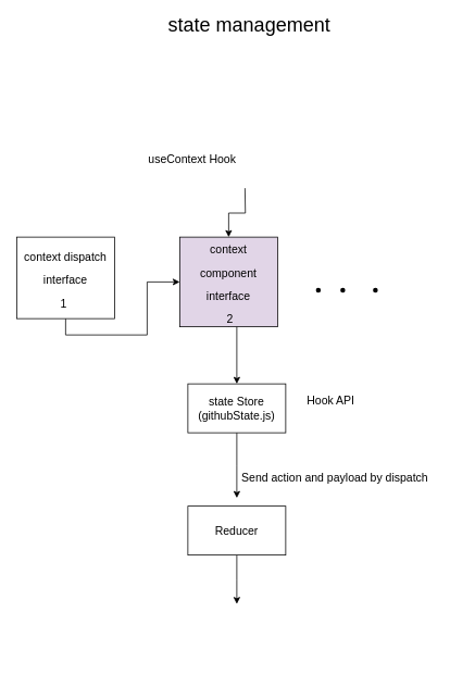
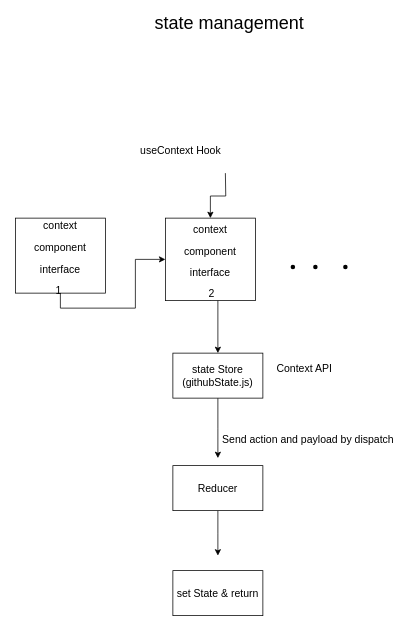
- <mxCell id="5" value="useContext Hook" style="text;html=1;align=center;verticalAlign=middle;resizable=0;points=[];autosize=1;strokeColor=none;fillColor=none;fontSize=14;" vertex="1" parent="1"><mxGeometry x="175" y="185" width="120" height="20" as="geometry" /></mxCell>
+ <mxCell id="5" value="useContext Hook" style="text;html=1;align=center;verticalAlign=middle;resizable=0;points=[];autosize=1;strokeColor=none;fillColor=none;fontSize=14;" vertex="1" parent="1"><mxGeometry x="180" y="190" width="120" height="20" as="geometry" /></mxCell>
- <mxCell id="4" value="&lt;font style=&quot;font-size: 14px&quot;&gt;context dispatch interface&lt;br&gt;1&amp;nbsp;&lt;/font&gt;" style="whiteSpace=wrap;html=1;fontSize=24;" vertex="1" parent="1"><mxGeometry x="20" y="290" width="120" height="100" as="geometry" /></mxCell>
+ <mxCell id="4" value="&lt;font style=&quot;font-size: 14px&quot;&gt;context component interface&lt;br&gt;1&amp;nbsp;&lt;/font&gt;" style="whiteSpace=wrap;html=1;fontSize=24;" vertex="1" parent="1"><mxGeometry x="20" y="290" width="120" height="100" as="geometry" /></mxCell>
- <mxCell id="8" value="&lt;font style=&quot;font-size: 14px&quot;&gt;context component interface&lt;br&gt;&amp;nbsp;2&lt;/font&gt;" style="whiteSpace=wrap;html=1;fontSize=24;fillColor=#e1d5e7;" vertex="1" parent="1"><mxGeometry x="220" y="290" width="120" height="110" as="geometry" /></mxCell>
+ <mxCell id="8" value="&lt;font style=&quot;font-size: 14px&quot;&gt;context component interface&lt;br&gt;&amp;nbsp;2&lt;/font&gt;" style="whiteSpace=wrap;html=1;fontSize=24;" vertex="1" parent="1"><mxGeometry x="220" y="290" width="120" height="110" as="geometry" /></mxCell>
- <mxCell id="17" value="Hook API" style="text;html=1;align=center;verticalAlign=middle;resizable=0;points=[];autosize=1;strokeColor=none;fillColor=none;fontSize=14;" vertex="1" parent="1"><mxGeometry x="360" y="480" width="90" height="20" as="geometry" /></mxCell>
+ <mxCell id="17" value="Context API" style="text;html=1;align=center;verticalAlign=middle;resizable=0;points=[];autosize=1;strokeColor=none;fillColor=none;fontSize=14;" vertex="1" parent="1"><mxGeometry x="360" y="480" width="90" height="20" as="geometry" /></mxCell>
+ <mxCell id="18" value="set State &amp;amp; return" style="rounded=0;whiteSpace=wrap;html=1;fontSize=14;" vertex="1" parent="1"><mxGeometry x="230" y="760" width="120" height="60" as="geometry" /></mxCell>
